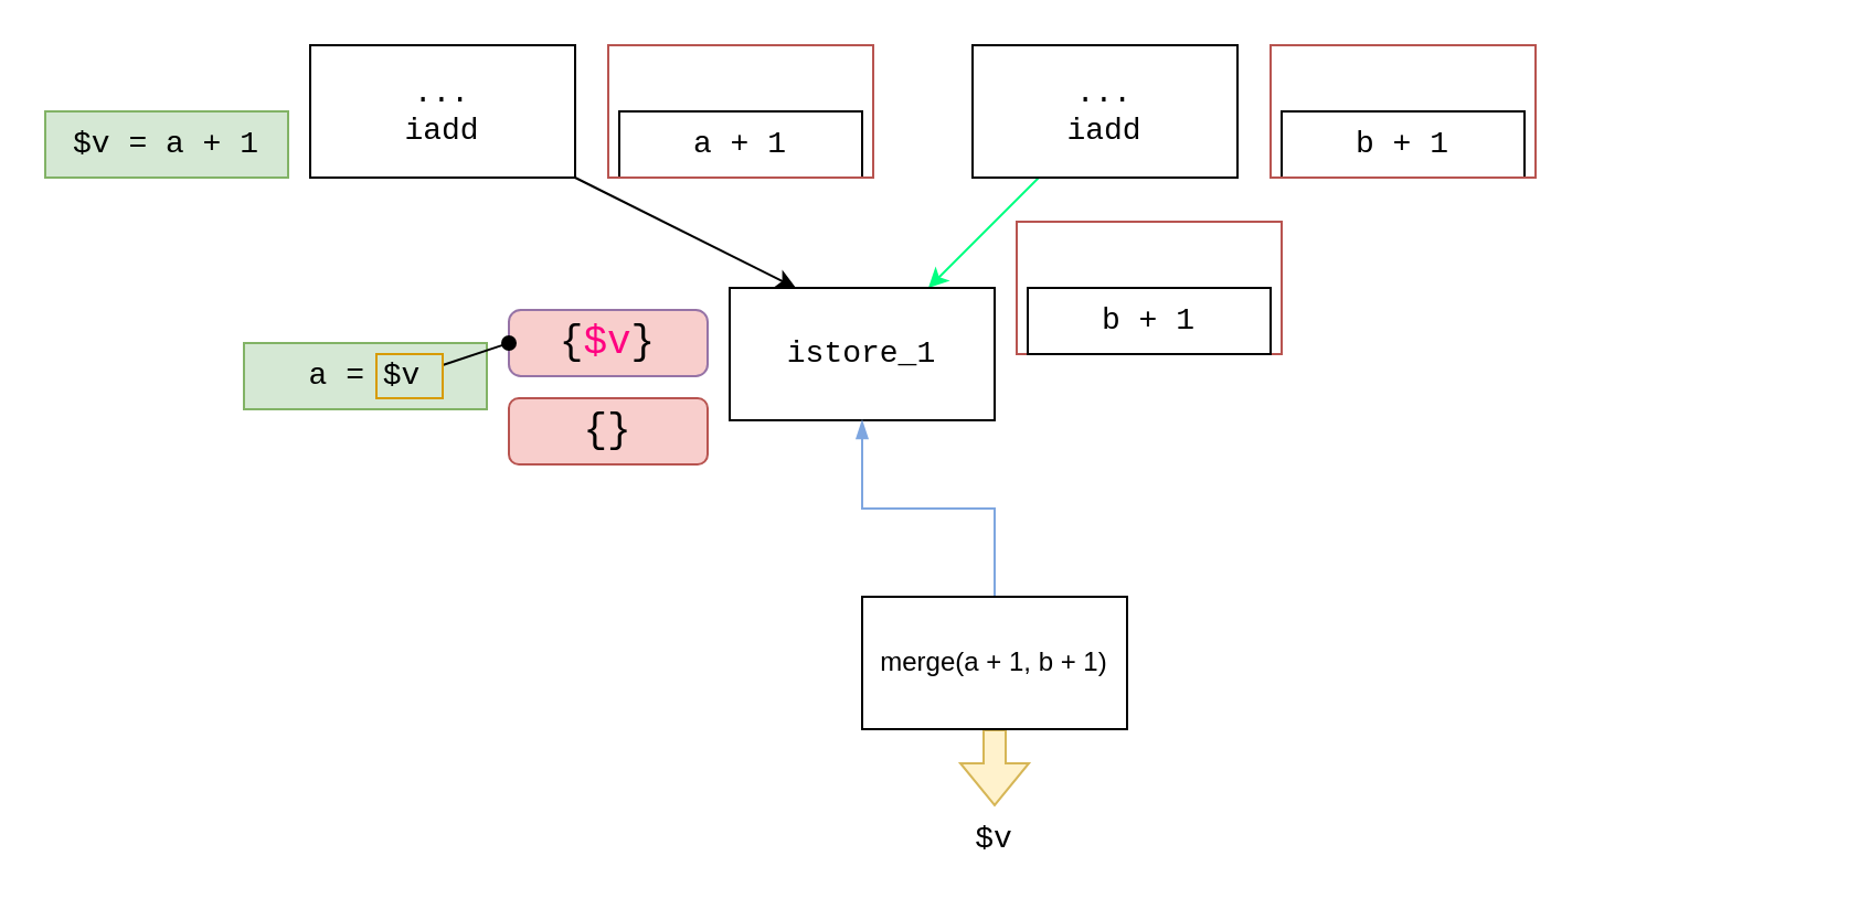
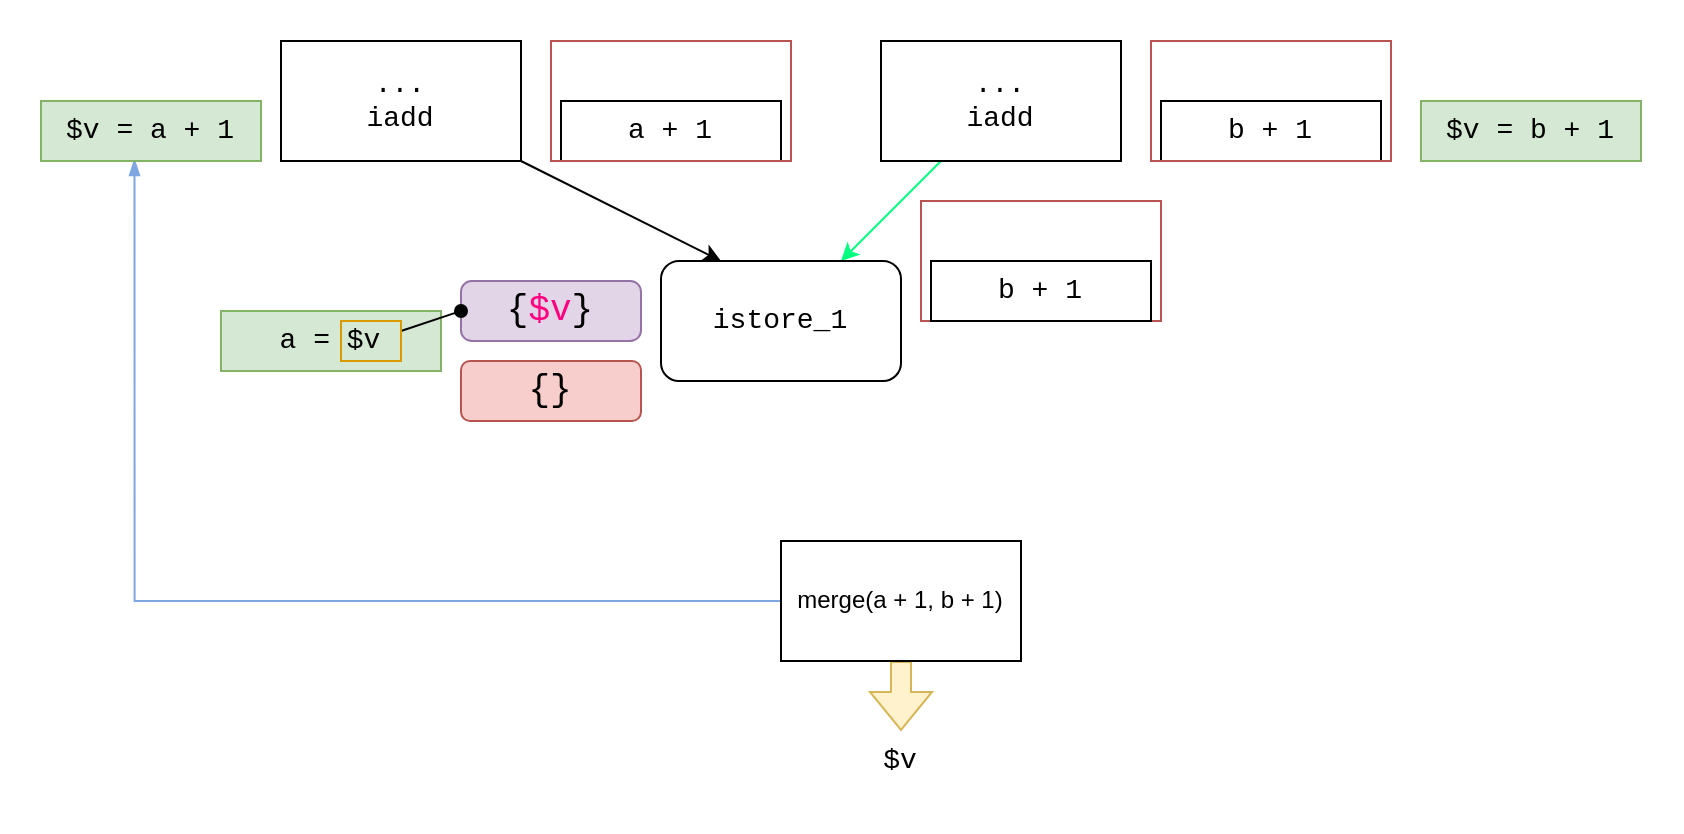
+ <mxCell id="22" value="$v = b + 1" style="text;html=1;strokeColor=#82b366;fillColor=#d5e8d4;align=center;verticalAlign=middle;whiteSpace=wrap;rounded=0;fontFamily=Courier New;fontSize=14;" vertex="1" parent="1"><mxGeometry x="710" y="50" width="110" height="30" as="geometry" /></mxCell>
- <mxCell id="13" value="{&lt;font color=&quot;#ff0080&quot;&gt;$v&lt;/font&gt;}" style="rounded=1;whiteSpace=wrap;html=1;fontFamily=Courier New;fontSize=18;fillColor=#f8cecc;strokeColor=#9673a6;arcSize=18;" vertex="1" parent="1"><mxGeometry x="230" y="140" width="90" height="30" as="geometry" /></mxCell>
+ <mxCell id="13" value="{&lt;font color=&quot;#ff0080&quot;&gt;$v&lt;/font&gt;}" style="rounded=1;whiteSpace=wrap;html=1;fontFamily=Courier New;fontSize=18;fillColor=#e1d5e7;strokeColor=#9673a6;arcSize=18;" vertex="1" parent="1"><mxGeometry x="230" y="140" width="90" height="30" as="geometry" /></mxCell>
- <mxCell id="10" value="&lt;font style=&quot;font-size: 14px;&quot; face=&quot;Courier New&quot;&gt;istore_1&lt;br&gt;&lt;/font&gt;" style="rounded=0;whiteSpace=wrap;html=1;" vertex="1" parent="1"><mxGeometry x="330" y="130" width="120" height="60" as="geometry" /></mxCell>
+ <mxCell id="10" value="&lt;font style=&quot;font-size: 14px;&quot; face=&quot;Courier New&quot;&gt;istore_1&lt;br&gt;&lt;/font&gt;" style="whiteSpace=wrap;html=1;rounded=1;" vertex="1" parent="1"><mxGeometry x="330" y="130" width="120" height="60" as="geometry" /></mxCell>
- <mxCell id="19" style="edgeStyle=orthogonalEdgeStyle;rounded=0;orthogonalLoop=1;jettySize=auto;html=1;strokeColor=#7EA6E0;fontFamily=Courier New;fontSize=14;endArrow=blockThin;endFill=1;" edge="1" parent="1" source="20" target="10"><mxGeometry relative="1" as="geometry" /></mxCell>
+ <mxCell id="19" style="edgeStyle=orthogonalEdgeStyle;rounded=0;orthogonalLoop=1;jettySize=auto;html=1;entryX=0.425;entryY=0.967;entryDx=0;entryDy=0;entryPerimeter=0;strokeColor=#7EA6E0;fontFamily=Courier New;fontSize=14;endArrow=blockThin;endFill=1;" edge="1" parent="1" source="20" target="23"><mxGeometry relative="1" as="geometry" /></mxCell>
